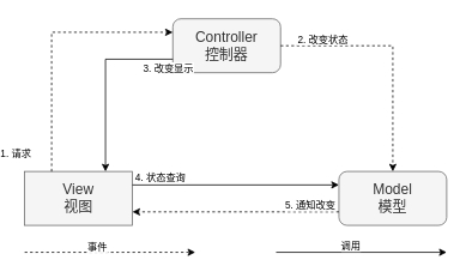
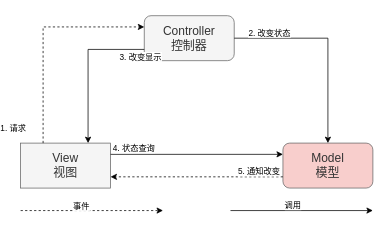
- <mxCell id="11" value="" style="endArrow=classic;html=1;rounded=0;exitX=1;exitY=0.5;exitDx=0;exitDy=0;entryX=0.5;entryY=0;entryDx=0;entryDy=0;edgeStyle=orthogonalEdgeStyle;dashed=1;" edge="1" parent="1" source="2" target="4"><mxGeometry width="50" height="50" relative="1" as="geometry"><mxPoint x="270" y="-155" as="sourcePoint" /><mxPoint x="120" y="170" as="targetPoint" /></mxGeometry></mxCell>
+ <mxCell id="11" value="" style="endArrow=classic;html=1;rounded=0;exitX=1;exitY=0.5;exitDx=0;exitDy=0;entryX=0.5;entryY=0;entryDx=0;entryDy=0;edgeStyle=orthogonalEdgeStyle;" edge="1" parent="1" source="2" target="4"><mxGeometry width="50" height="50" relative="1" as="geometry"><mxPoint x="270" y="-155" as="sourcePoint" /><mxPoint x="120" y="170" as="targetPoint" /></mxGeometry></mxCell>
- <mxCell id="4" value="Model&lt;br&gt;模型" style="rounded=1;whiteSpace=wrap;html=1;fontSize=16;fillColor=#f5f5f5;fontColor=#333333;strokeColor=#666666;" vertex="1" parent="1"><mxGeometry x="370" y="190" width="120" height="60" as="geometry" /></mxCell>
+ <mxCell id="4" value="Model&lt;br&gt;模型" style="rounded=1;whiteSpace=wrap;html=1;fontSize=16;fillColor=#f8cecc;fontColor=#333333;strokeColor=#666666;" vertex="1" parent="1"><mxGeometry x="370" y="190" width="120" height="60" as="geometry" /></mxCell>
